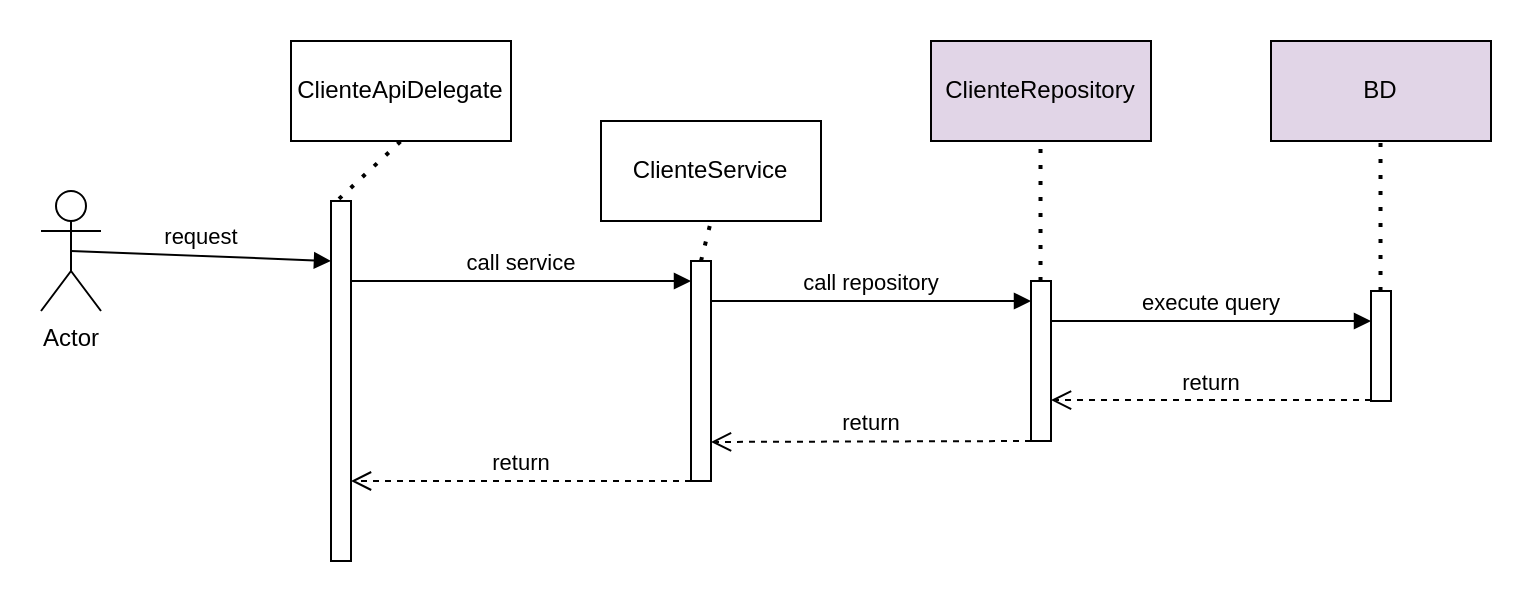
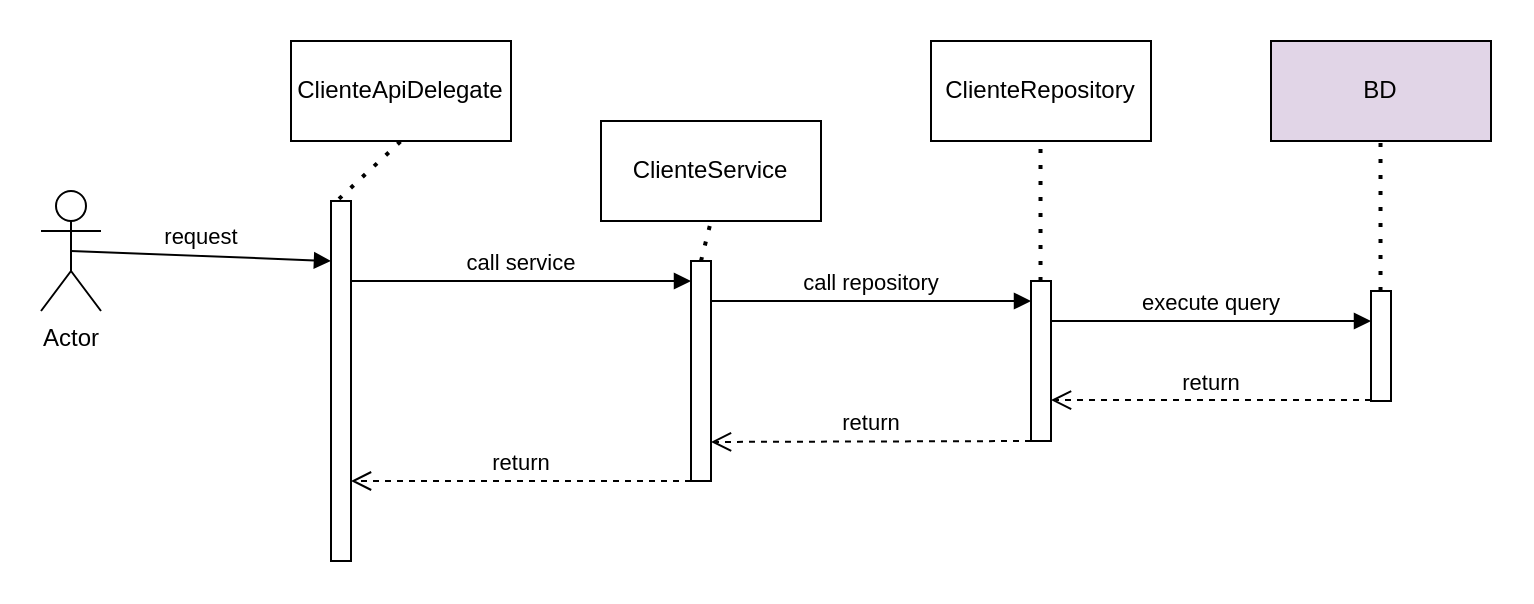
- <mxCell id="5" value="ClienteRepository" style="html=1;whiteSpace=wrap;fillColor=#e1d5e7;" vertex="1" parent="1"><mxGeometry x="465" y="20" width="110" height="50" as="geometry" /></mxCell>
+ <mxCell id="5" value="ClienteRepository" style="html=1;whiteSpace=wrap;" vertex="1" parent="1"><mxGeometry x="465" y="20" width="110" height="50" as="geometry" /></mxCell>
